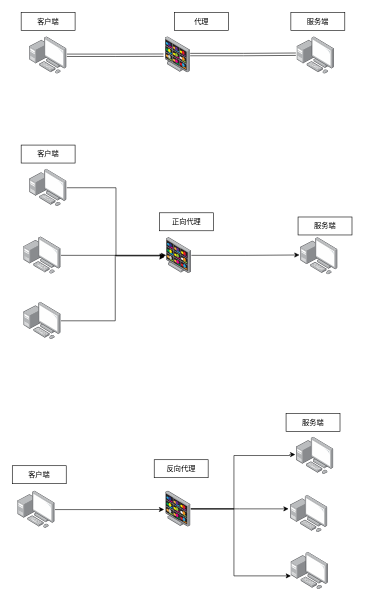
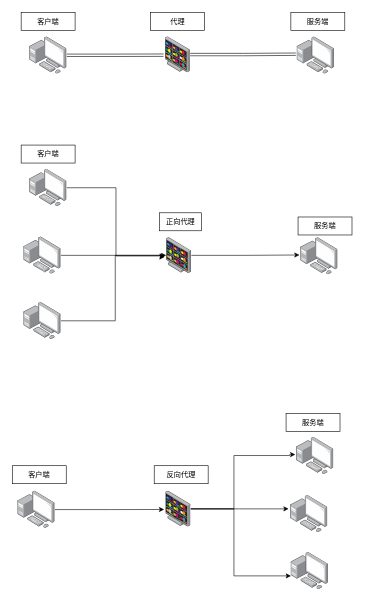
- <mxCell id="9" value="代理" style="whiteSpace=wrap;html=1;" vertex="1" parent="1"><mxGeometry x="290.8" y="20" width="90" height="30" as="geometry" /></mxCell>
+ <mxCell id="9" value="代理" style="whiteSpace=wrap;html=1;" vertex="1" parent="1"><mxGeometry x="250.8" y="20" width="90" height="30" as="geometry" /></mxCell>
- <mxCell id="17" value="正向代理" style="whiteSpace=wrap;html=1;" vertex="1" parent="1"><mxGeometry x="265.8" y="354" width="90" height="30" as="geometry" /></mxCell>
+ <mxCell id="17" value="正向代理" style="whiteSpace=wrap;html=1;" vertex="1" parent="1"><mxGeometry x="265.8" y="354" width="70" height="30" as="geometry" /></mxCell>
- <mxCell id="31" value="反向代理" style="whiteSpace=wrap;html=1;" vertex="1" parent="1"><mxGeometry x="256.8" y="766" width="90" height="30" as="geometry" /></mxCell>
+ <mxCell id="31" value="反向代理" style="whiteSpace=wrap;html=1;" vertex="1" parent="1"><mxGeometry x="256.8" y="776" width="90" height="30" as="geometry" /></mxCell>
